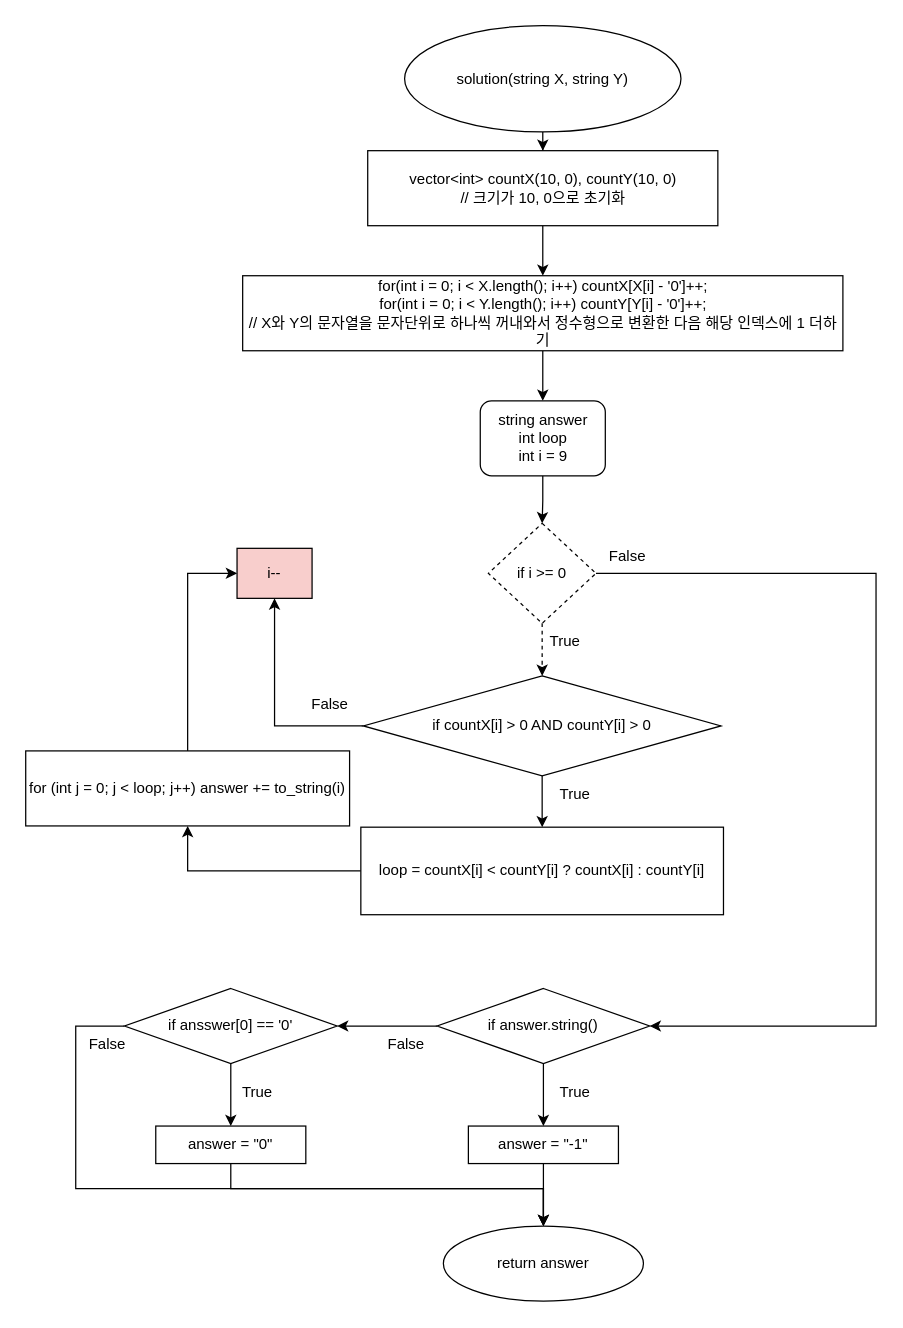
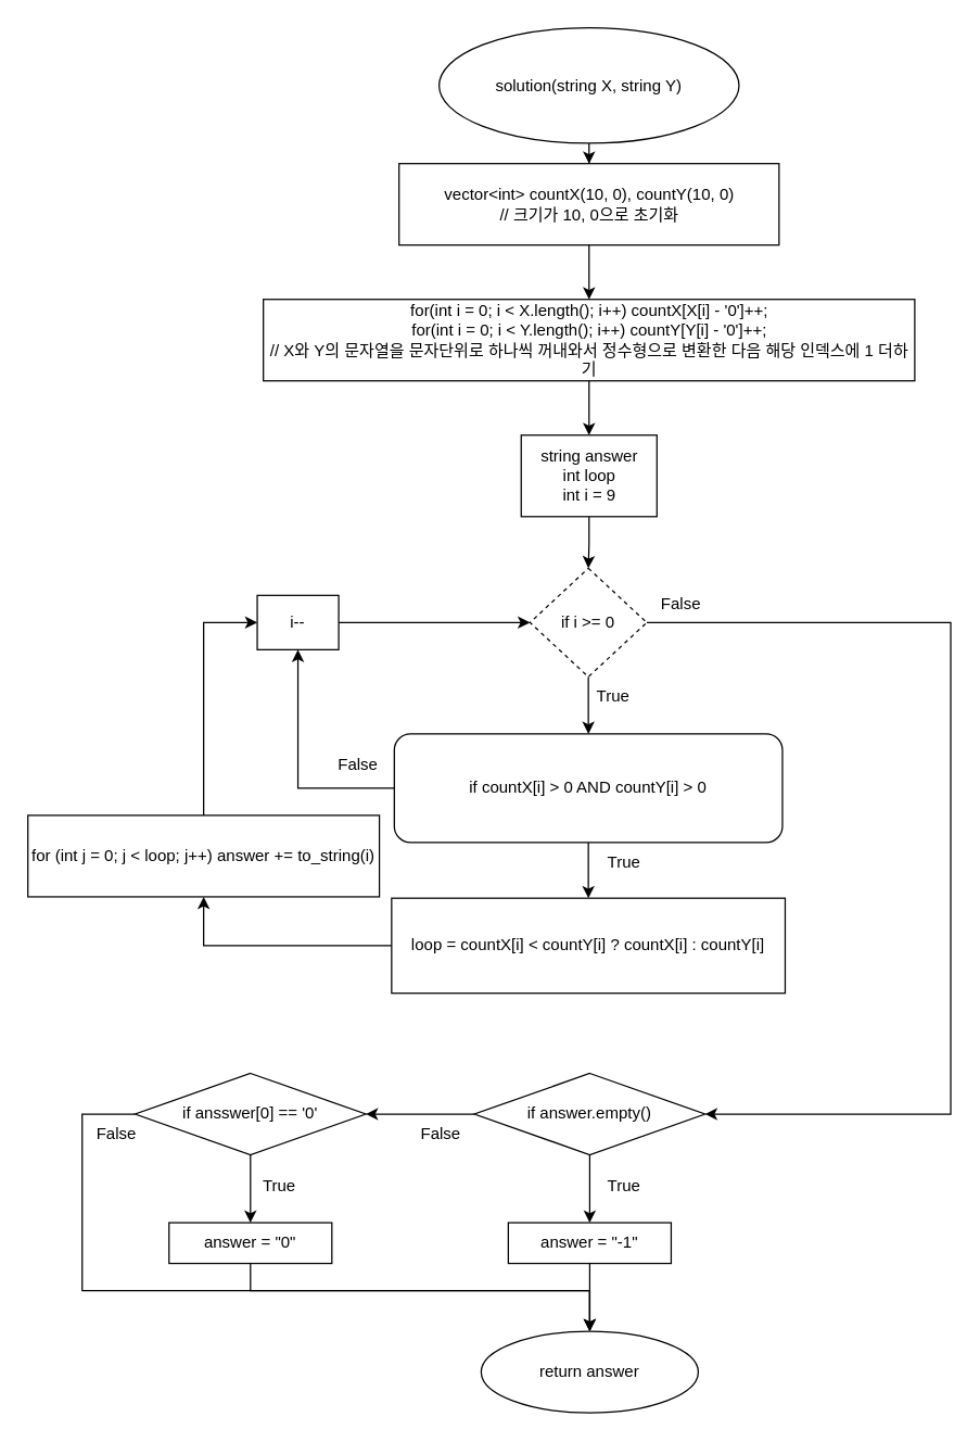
- <mxCell id="9" value="string answer&lt;br&gt;int loop&lt;br&gt;int i = 9" style="whiteSpace=wrap;html=1;rounded=1;" parent="1" vertex="1"><mxGeometry x="383.5" y="320" width="100" height="60" as="geometry" /></mxCell>
+ <mxCell id="9" value="string answer&lt;br&gt;int loop&lt;br&gt;int i = 9" style="whiteSpace=wrap;html=1;" parent="1" vertex="1"><mxGeometry x="383.5" y="320" width="100" height="60" as="geometry" /></mxCell>
- <mxCell id="21" value="i--" style="whiteSpace=wrap;html=1;fillColor=#f8cecc;" parent="1" vertex="1"><mxGeometry x="189" y="438" width="60" height="40" as="geometry" /></mxCell>
+ <mxCell id="21" value="i--" style="whiteSpace=wrap;html=1;" parent="1" vertex="1"><mxGeometry x="189" y="438" width="60" height="40" as="geometry" /></mxCell>
+ <mxCell id="20" style="edgeStyle=orthogonalEdgeStyle;rounded=0;orthogonalLoop=1;jettySize=auto;html=1;entryX=0;entryY=0.5;entryDx=0;entryDy=0;" parent="1" source="21" target="12" edge="1"><mxGeometry relative="1" as="geometry" /></mxCell>
- <mxCell id="10" value="" style="edgeStyle=orthogonalEdgeStyle;rounded=0;orthogonalLoop=1;jettySize=auto;html=1;dashed=1;" parent="1" source="12" target="15" edge="1"><mxGeometry relative="1" as="geometry" /></mxCell>
+ <mxCell id="10" value="" style="edgeStyle=orthogonalEdgeStyle;rounded=0;orthogonalLoop=1;jettySize=auto;html=1;" parent="1" source="12" target="15" edge="1"><mxGeometry relative="1" as="geometry" /></mxCell>
- <mxCell id="15" value="if countX[i] &amp;gt; 0 AND countY[i] &amp;gt; 0" style="rhombus;whiteSpace=wrap;html=1;" parent="1" vertex="1"><mxGeometry x="290" y="540" width="286" height="80" as="geometry" /></mxCell>
+ <mxCell id="15" value="if countX[i] &amp;gt; 0 AND countY[i] &amp;gt; 0" style="whiteSpace=wrap;html=1;rounded=1;" parent="1" vertex="1"><mxGeometry x="290" y="540" width="286" height="80" as="geometry" /></mxCell>
- <mxCell id="26" value="if answer.string()" style="rhombus;whiteSpace=wrap;html=1;" parent="1" vertex="1"><mxGeometry x="349" y="790" width="170" height="60" as="geometry" /></mxCell>
+ <mxCell id="26" value="if answer.empty()" style="rhombus;whiteSpace=wrap;html=1;" parent="1" vertex="1"><mxGeometry x="349" y="790" width="170" height="60" as="geometry" /></mxCell>
